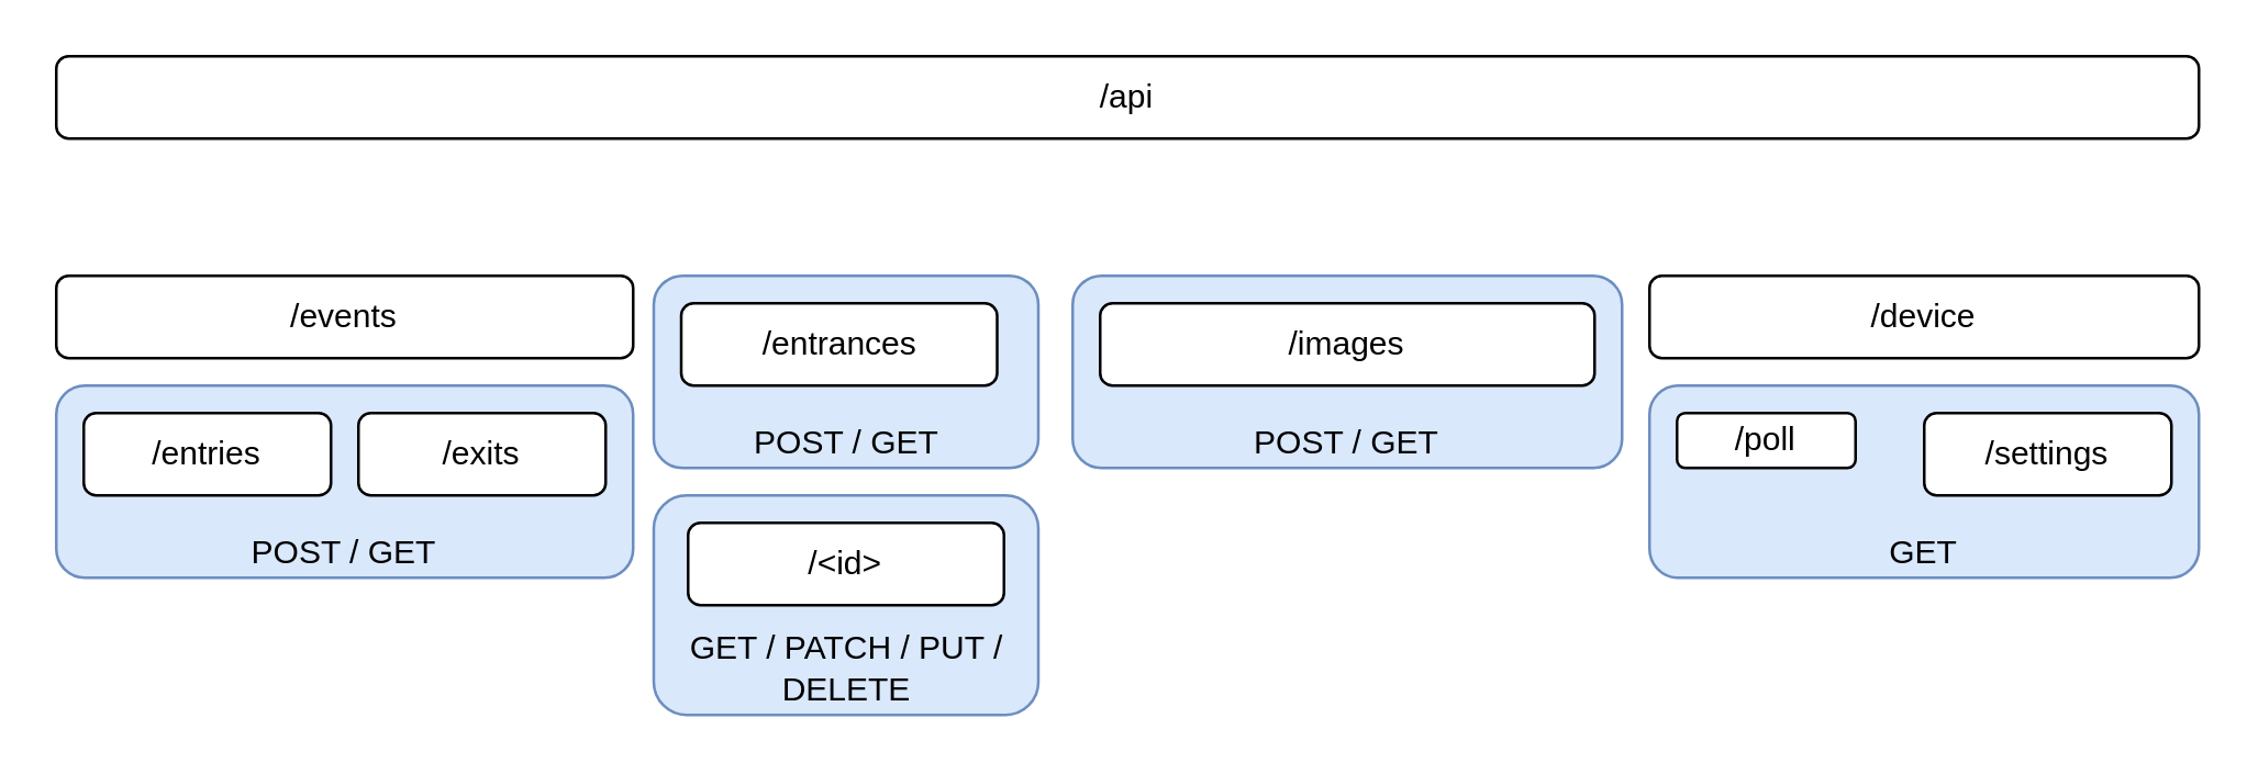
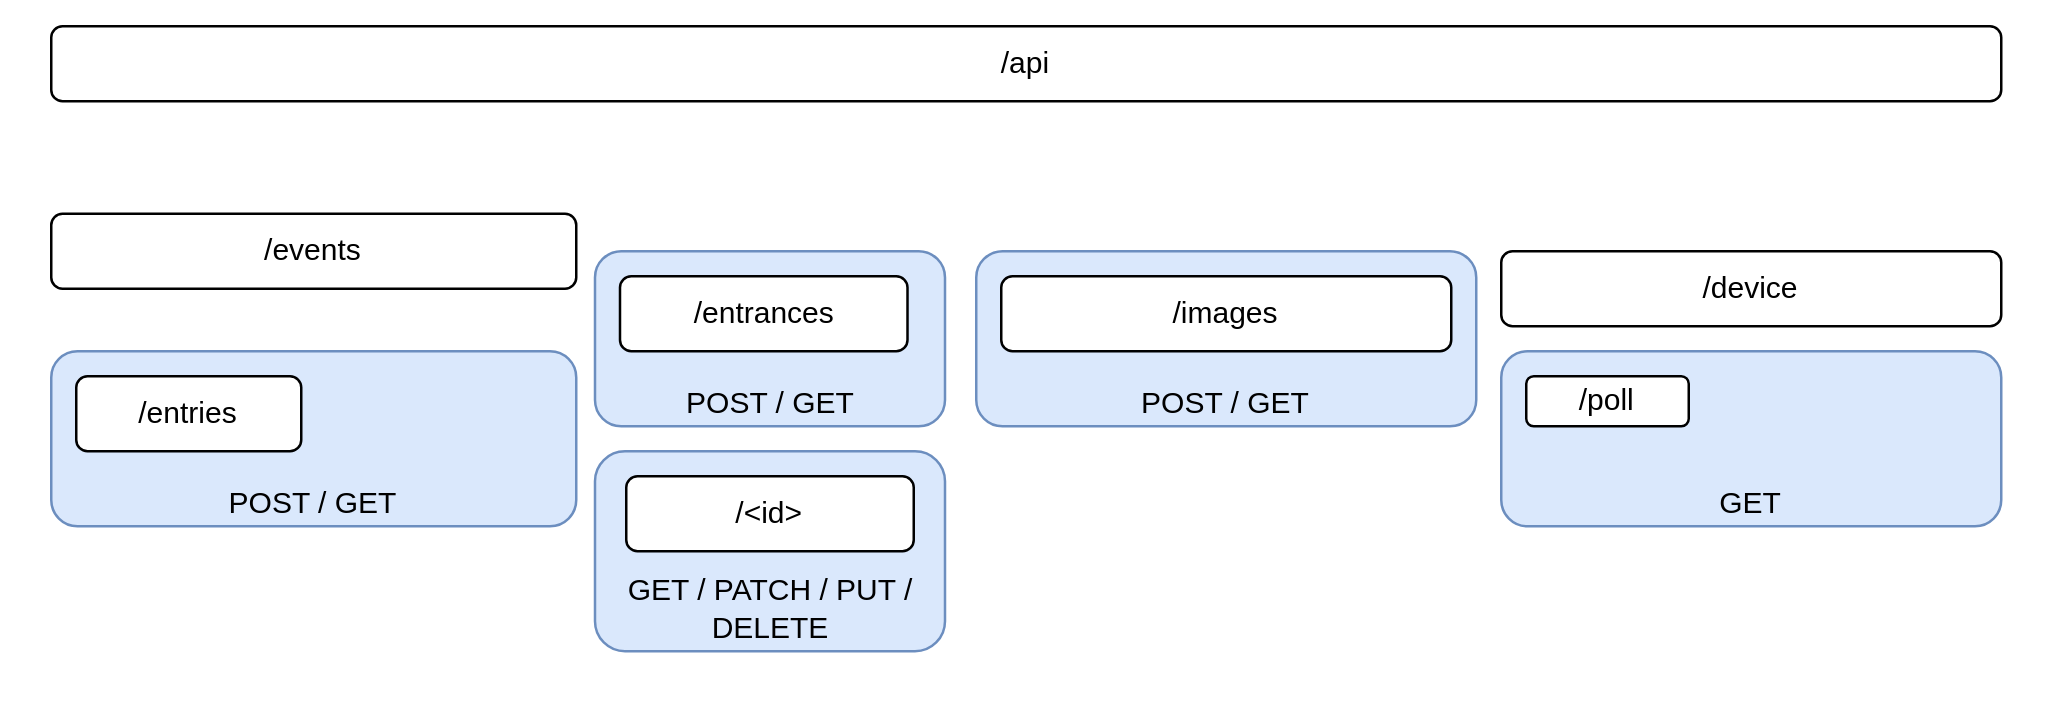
- <mxCell id="7" value="/api" style="rounded=1;whiteSpace=wrap;html=1;" vertex="1" parent="1"><mxGeometry x="20" y="20" width="780" height="30" as="geometry" /></mxCell>
+ <mxCell id="7" value="/api" style="rounded=1;whiteSpace=wrap;html=1;" vertex="1" parent="1"><mxGeometry x="20" y="10" width="780" height="30" as="geometry" /></mxCell>
- <mxCell id="8" value="/events" style="rounded=1;whiteSpace=wrap;html=1;" vertex="1" parent="1"><mxGeometry x="20" y="100" width="210" height="30" as="geometry" /></mxCell>
+ <mxCell id="8" value="/events" style="rounded=1;whiteSpace=wrap;html=1;" vertex="1" parent="1"><mxGeometry x="20" y="85" width="210" height="30" as="geometry" /></mxCell>
- <mxCell id="10" value="/exits" style="rounded=1;whiteSpace=wrap;html=1;" vertex="1" parent="1"><mxGeometry x="130" y="150" width="90" height="30" as="geometry" /></mxCell>
- <mxCell id="15" value="/settings" style="rounded=1;whiteSpace=wrap;html=1;" vertex="1" parent="1"><mxGeometry x="700" y="150" width="90" height="30" as="geometry" /></mxCell>
